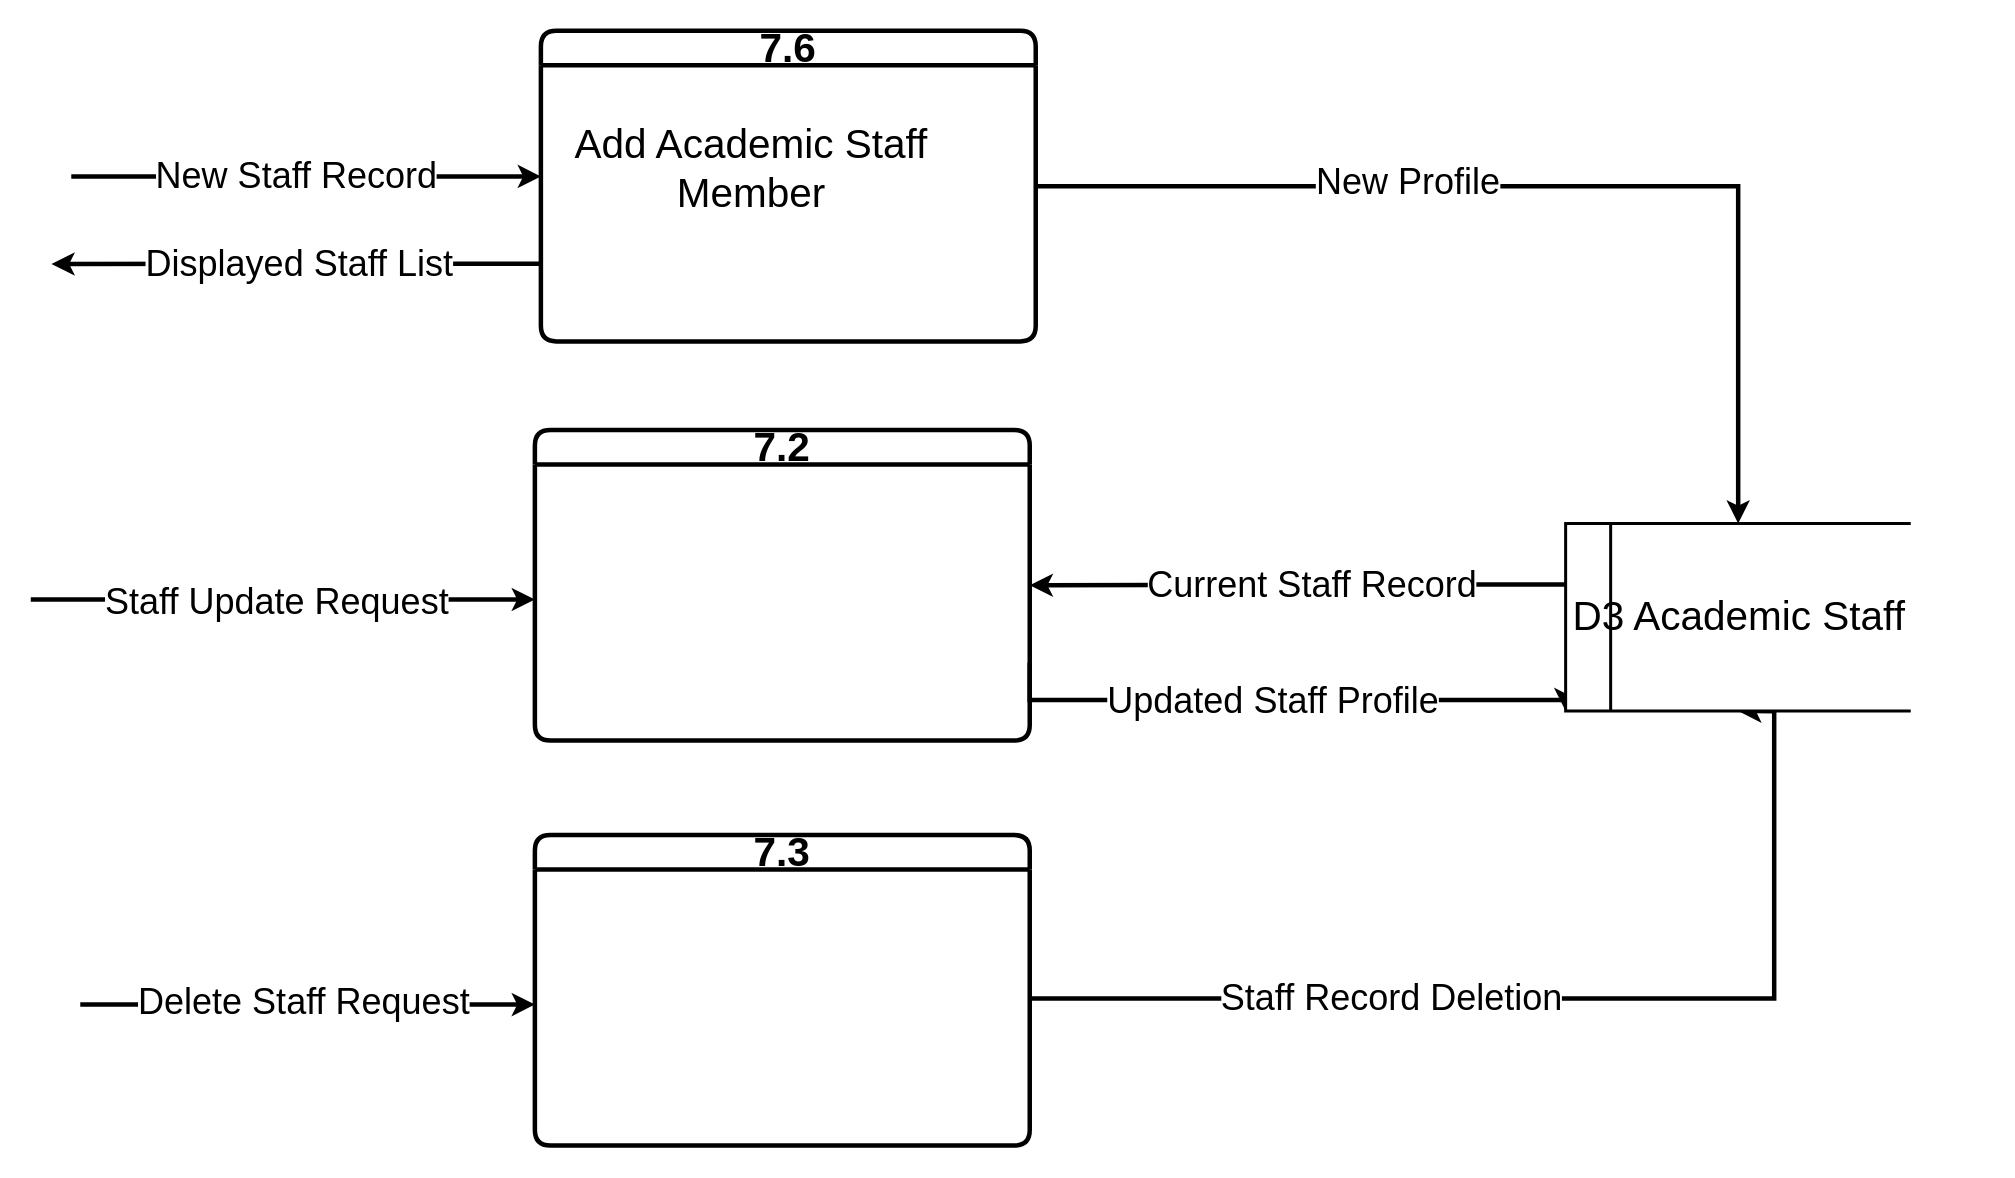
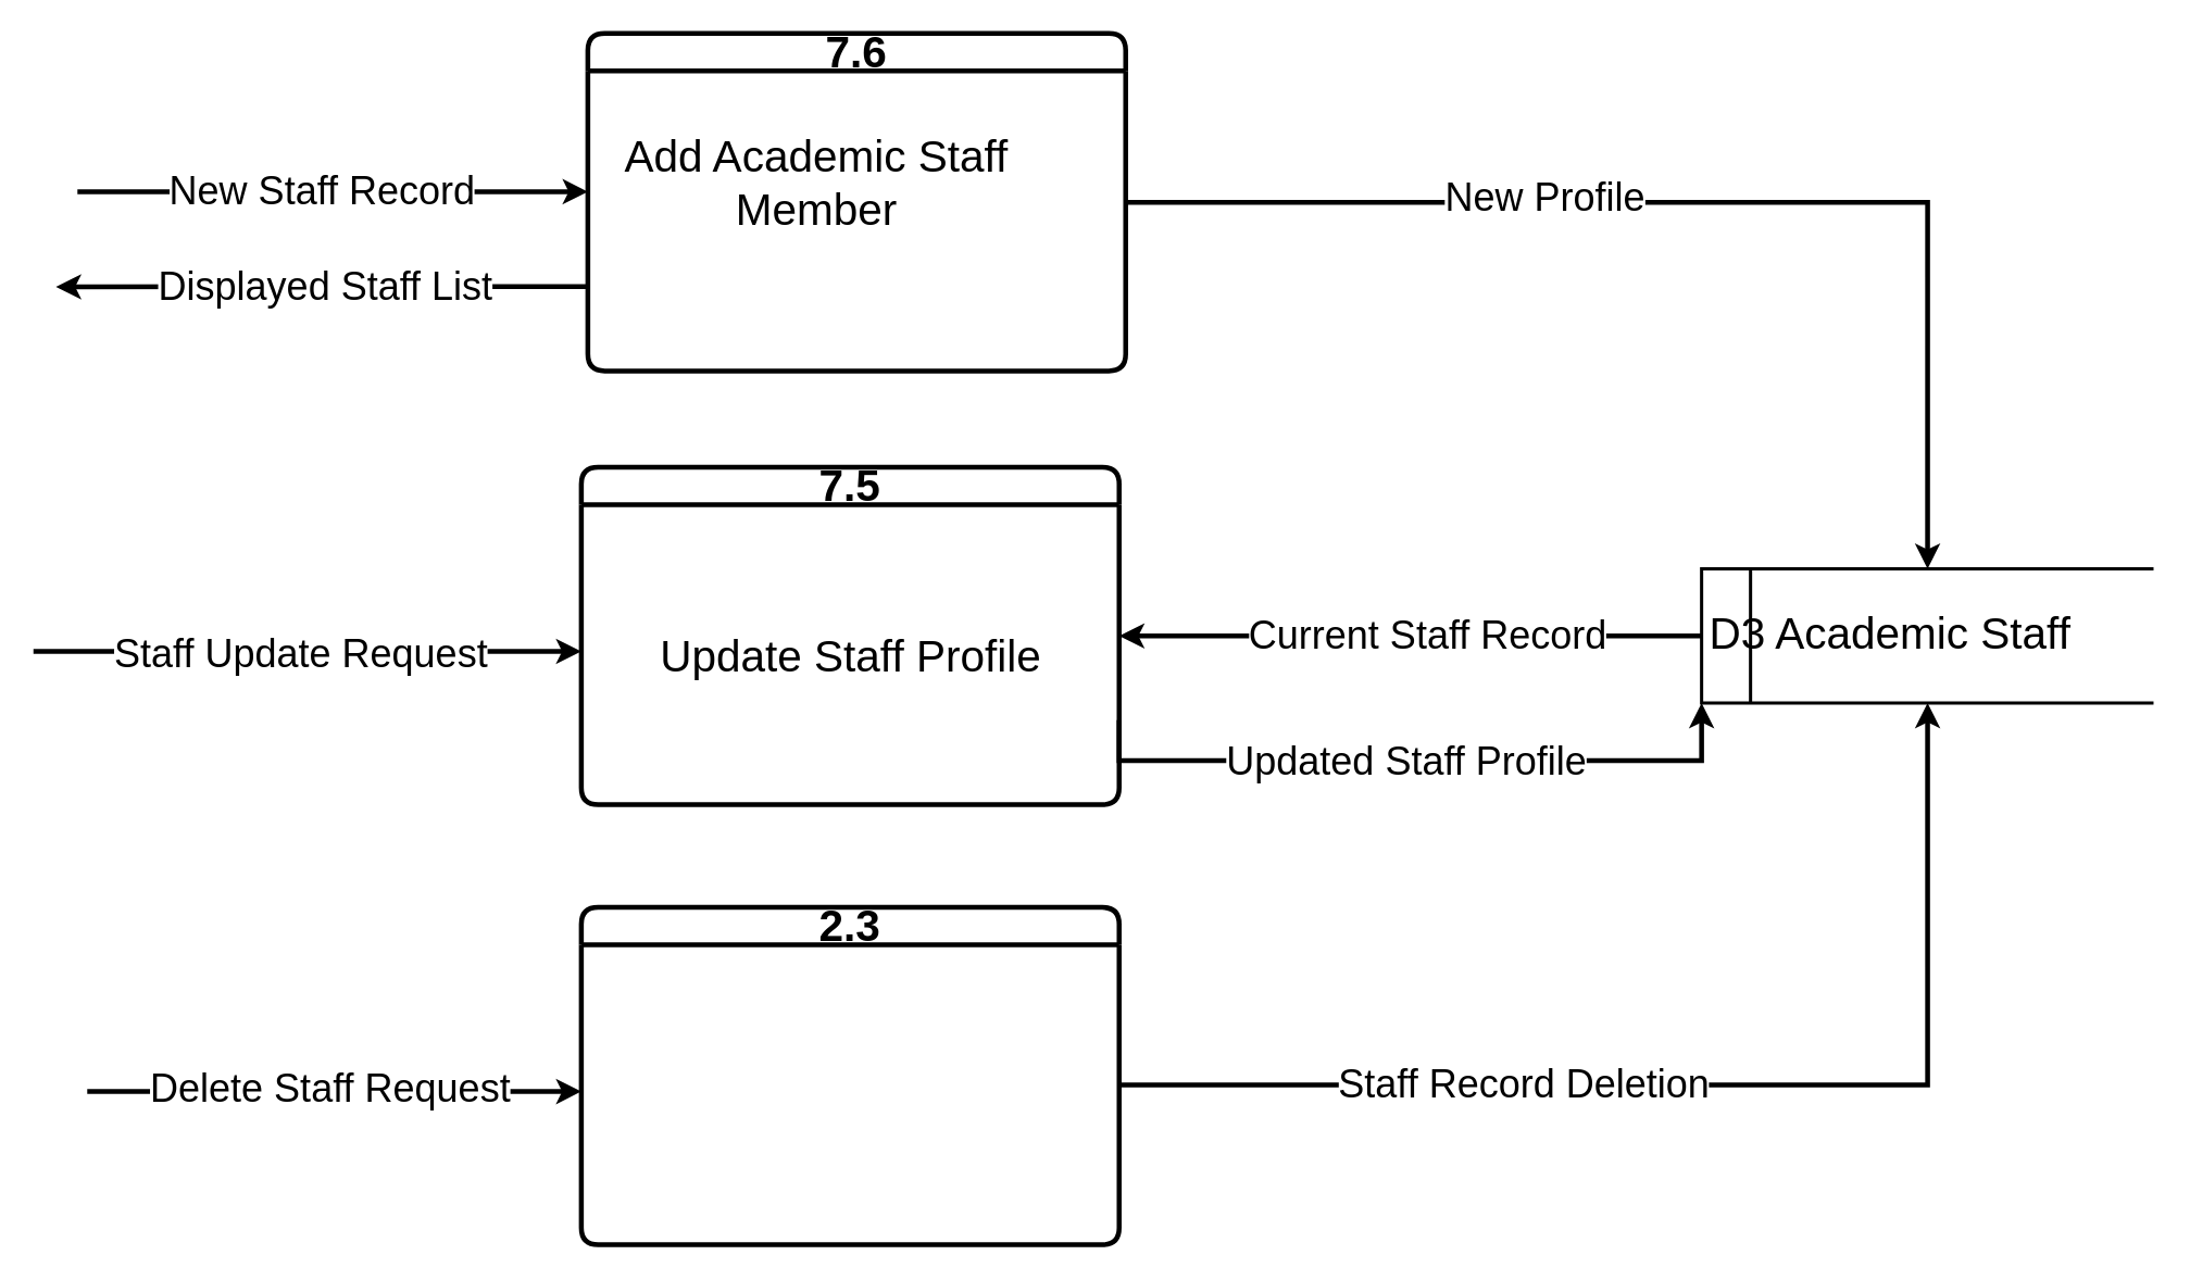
- <mxCell id="12" value="7.2" style="shape=swimlane;rounded=1;whiteSpace=wrap;html=1;fontStyle=1;startSize=23;fontSize=27;strokeWidth=3;" parent="1" vertex="1"><mxGeometry x="355.998" y="286.005" width="329.822" height="206.966" as="geometry" /></mxCell>
+ <mxCell id="12" value="7.5" style="shape=swimlane;rounded=1;whiteSpace=wrap;html=1;fontStyle=1;startSize=23;fontSize=27;strokeWidth=3;" parent="1" vertex="1"><mxGeometry x="355.998" y="286.005" width="329.822" height="206.966" as="geometry" /></mxCell>
+ <mxCell id="13" value="Update Staff Profile" style="text;html=1;align=center;verticalAlign=middle;resizable=0;points=[];autosize=1;strokeColor=none;fillColor=none;fontSize=27;" parent="12" vertex="1"><mxGeometry x="38.912" y="94.992" width="252" height="44" as="geometry" /></mxCell>
- <mxCell id="23" value="D3 Academic Staff" style="shape=mxgraph.dfd.dataStoreID;whiteSpace=wrap;html=1;fontSize=27;strokeWidth=2;dashed=0;align=left;spacingLeft=3;points=[[0,0],[0.5,0],[1,0],[0,0.5],[1,0.5],[0,1],[0.5,1],[1,1]];labelPadding=-90;direction=east;noLabel=0;overflow=visible;fillOpacity=100;portConstraint=east;metaEdit=0;" vertex="1" parent="1"><mxGeometry x="1043" y="348.35" width="230" height="125" as="geometry" /></mxCell>
+ <mxCell id="23" value="D3 Academic Staff" style="shape=mxgraph.dfd.dataStoreID;whiteSpace=wrap;html=1;fontSize=27;strokeWidth=2;dashed=0;align=left;spacingLeft=3;points=[[0,0],[0.5,0],[1,0],[0,0.5],[1,0.5],[0,1],[0.5,1],[1,1]];labelPadding=-90;direction=east;noLabel=0;overflow=visible;fillOpacity=100;portConstraint=east;metaEdit=0;" vertex="1" parent="1"><mxGeometry x="1043" y="348.35" width="277.156" height="82.276" as="geometry" /></mxCell>
- <mxCell id="18" value="7.3" style="shape=swimlane;rounded=1;whiteSpace=wrap;html=1;fontStyle=1;startSize=23;fontSize=27;strokeWidth=3;" parent="1" vertex="1"><mxGeometry x="355.998" y="556.005" width="329.822" height="206.966" as="geometry" /></mxCell>
+ <mxCell id="18" value="2.3" style="shape=swimlane;rounded=1;whiteSpace=wrap;html=1;fontStyle=1;startSize=23;fontSize=27;strokeWidth=3;" parent="1" vertex="1"><mxGeometry x="355.998" y="556.005" width="329.822" height="206.966" as="geometry" /></mxCell>
